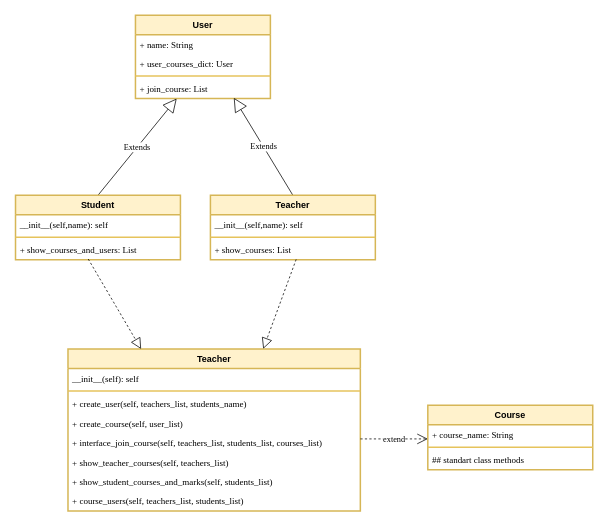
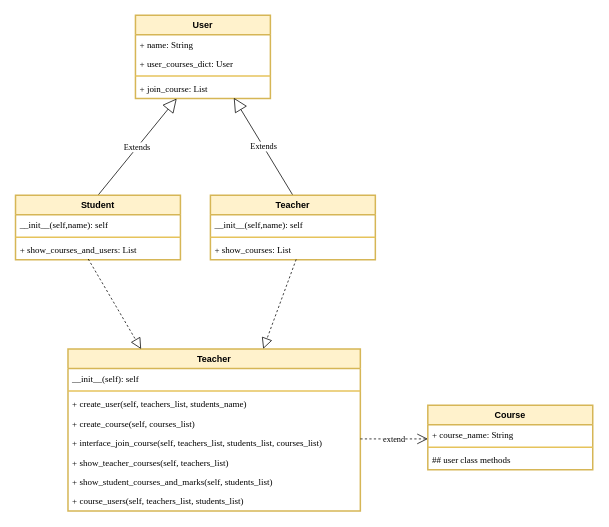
- <mxCell id="25" value="+ create_course(self, user_list)" style="text;strokeColor=none;fillColor=none;align=left;verticalAlign=top;spacingLeft=4;spacingRight=4;overflow=hidden;rotatable=0;points=[[0,0.5],[1,0.5]];portConstraint=eastwest;fontStyle=0;fontFamily=Tahoma;" vertex="1" parent="21"><mxGeometry y="86" width="390" height="26" as="geometry" /></mxCell>
+ <mxCell id="25" value="+ create_course(self, courses_list)" style="text;strokeColor=none;fillColor=none;align=left;verticalAlign=top;spacingLeft=4;spacingRight=4;overflow=hidden;rotatable=0;points=[[0,0.5],[1,0.5]];portConstraint=eastwest;fontStyle=0;fontFamily=Tahoma;" vertex="1" parent="21"><mxGeometry y="86" width="390" height="26" as="geometry" /></mxCell>
- <mxCell id="20" value="## standart class methods" style="text;strokeColor=none;fillColor=none;align=left;verticalAlign=top;spacingLeft=4;spacingRight=4;overflow=hidden;rotatable=0;points=[[0,0.5],[1,0.5]];portConstraint=eastwest;fontStyle=0;fontFamily=Tahoma;" vertex="1" parent="17"><mxGeometry y="60" width="220" height="26" as="geometry" /></mxCell>
+ <mxCell id="20" value="## user class methods" style="text;strokeColor=none;fillColor=none;align=left;verticalAlign=top;spacingLeft=4;spacingRight=4;overflow=hidden;rotatable=0;points=[[0,0.5],[1,0.5]];portConstraint=eastwest;fontStyle=0;fontFamily=Tahoma;" vertex="1" parent="17"><mxGeometry y="60" width="220" height="26" as="geometry" /></mxCell>
